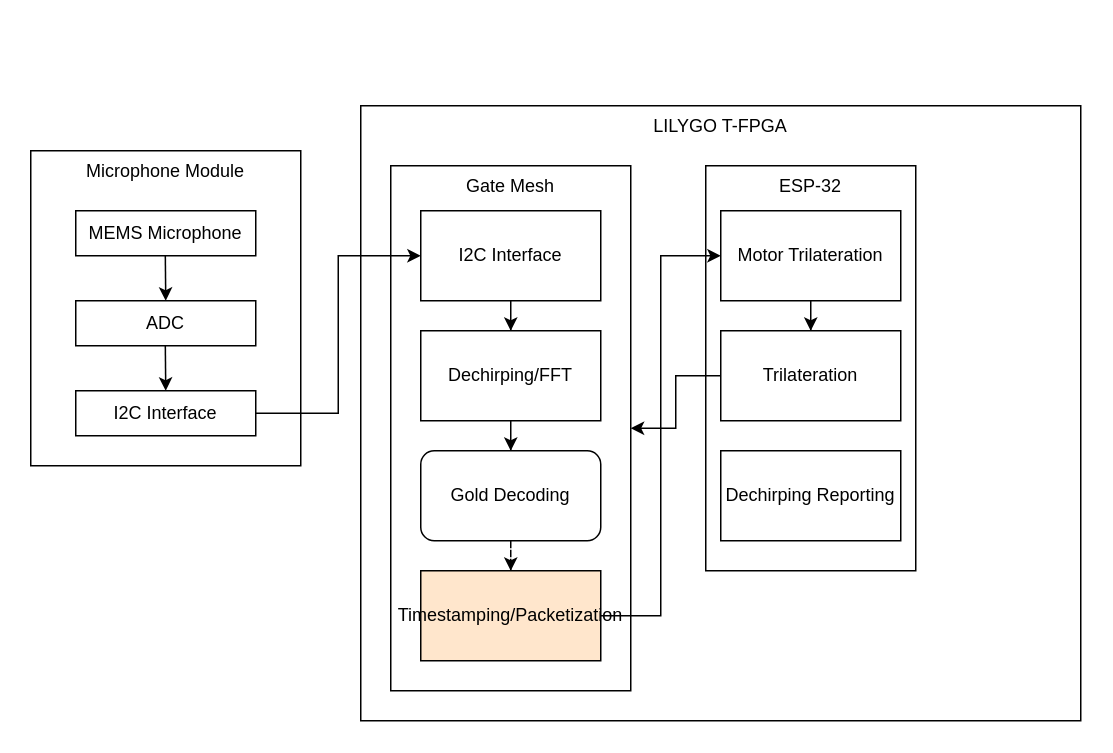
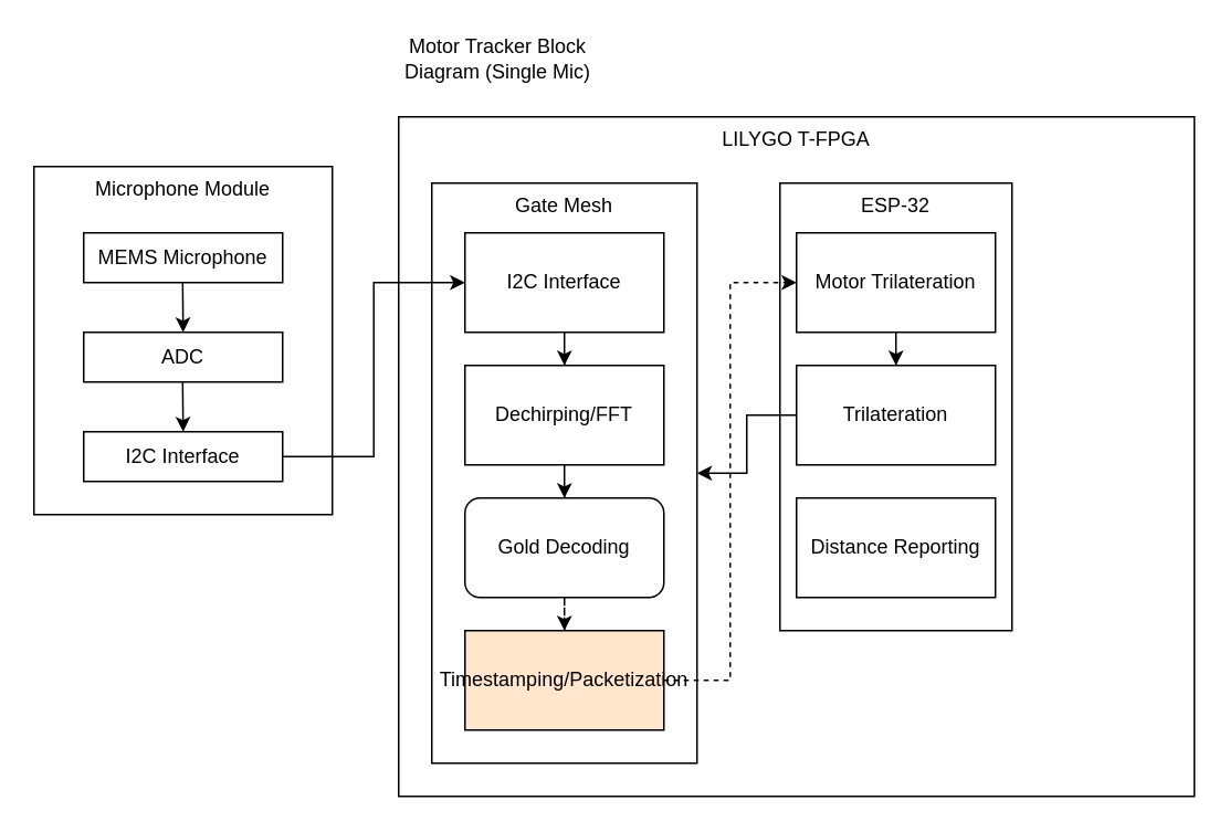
+ <mxCell id="3" value="Motor Tracker Block Diagram (Single Mic)" style="text;html=1;align=center;verticalAlign=middle;whiteSpace=wrap;rounded=0;" parent="1" vertex="1"><mxGeometry x="240" y="20" width="120" height="30" as="geometry" /></mxCell>
- <mxCell id="21" style="edgeStyle=orthogonalEdgeStyle;rounded=0;orthogonalLoop=1;jettySize=auto;html=1;entryX=0;entryY=0.5;entryDx=0;entryDy=0;" edge="1" parent="1" source="22" target="20"><mxGeometry relative="1" as="geometry" /></mxCell>
+ <mxCell id="21" style="edgeStyle=orthogonalEdgeStyle;rounded=0;orthogonalLoop=1;jettySize=auto;html=1;entryX=0;entryY=0.5;entryDx=0;entryDy=0;dashed=1;" edge="1" parent="1" source="22" target="20"><mxGeometry relative="1" as="geometry" /></mxCell>
- <mxCell id="25" value="&lt;div&gt;Dechirping Reporting&lt;/div&gt;" style="rounded=0;whiteSpace=wrap;html=1;" vertex="1" parent="1"><mxGeometry x="480" y="300" width="120" height="60" as="geometry" /></mxCell>
+ <mxCell id="25" value="&lt;div&gt;Distance Reporting&lt;/div&gt;" style="rounded=0;whiteSpace=wrap;html=1;" vertex="1" parent="1"><mxGeometry x="480" y="300" width="120" height="60" as="geometry" /></mxCell>
